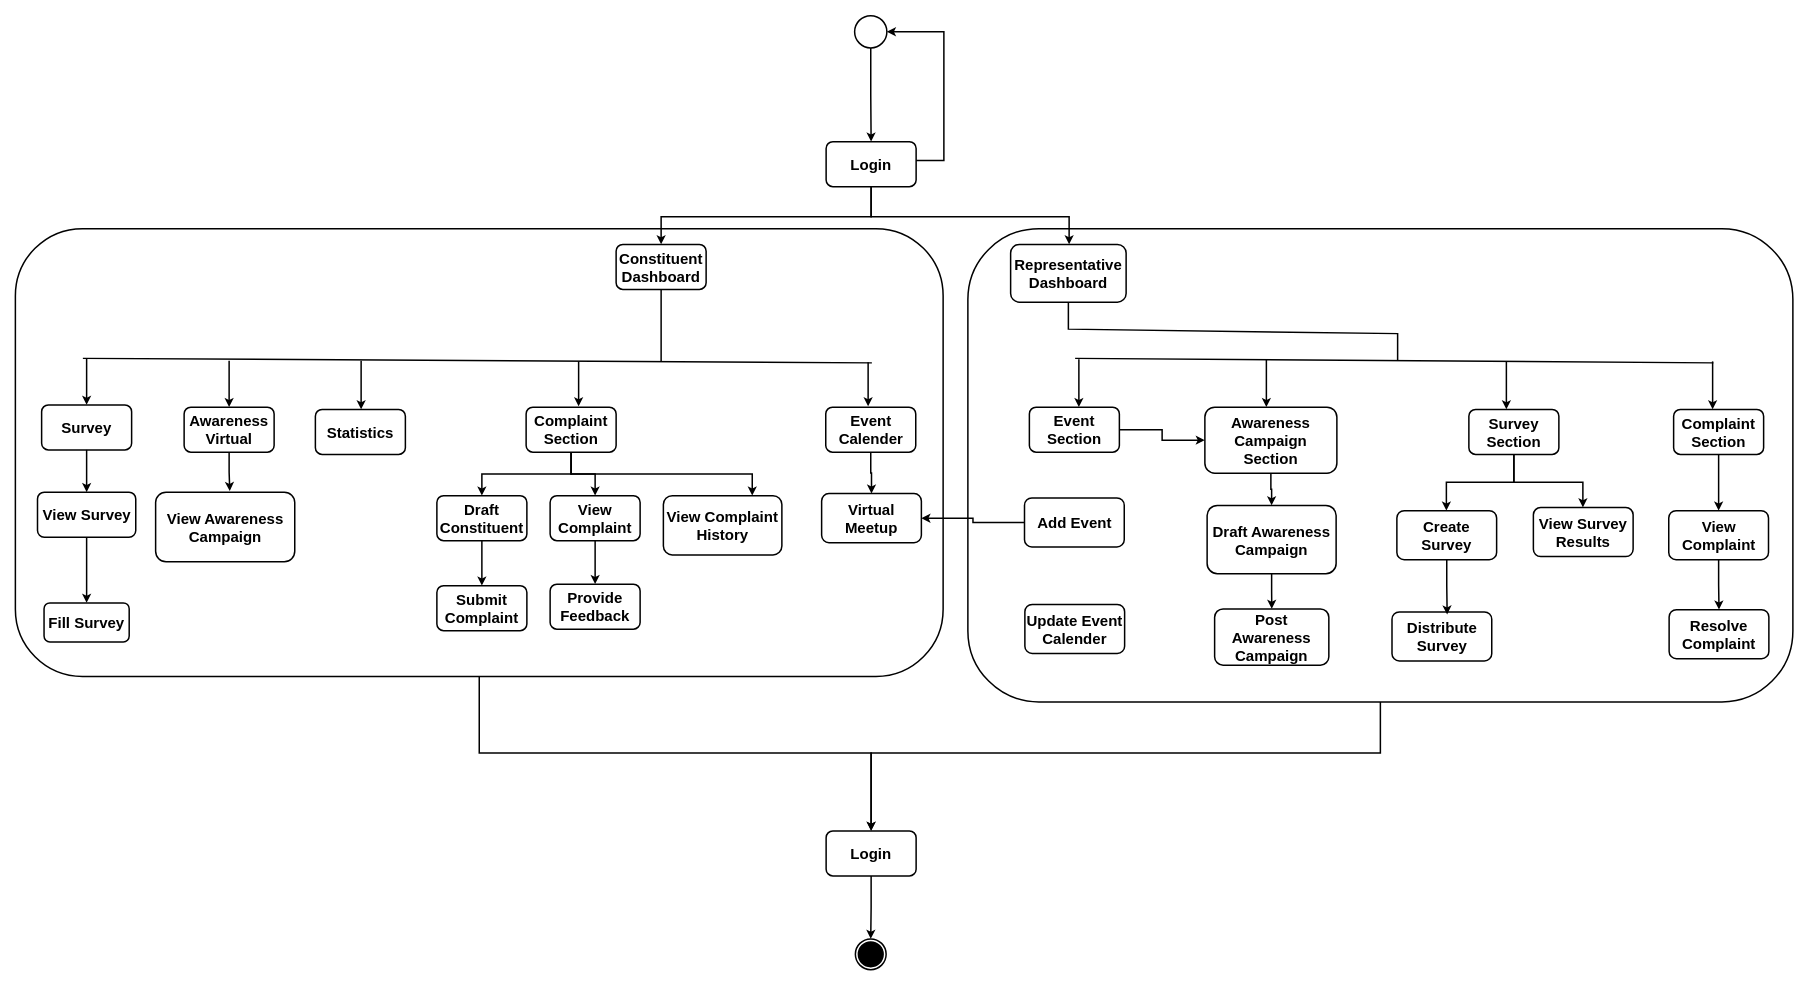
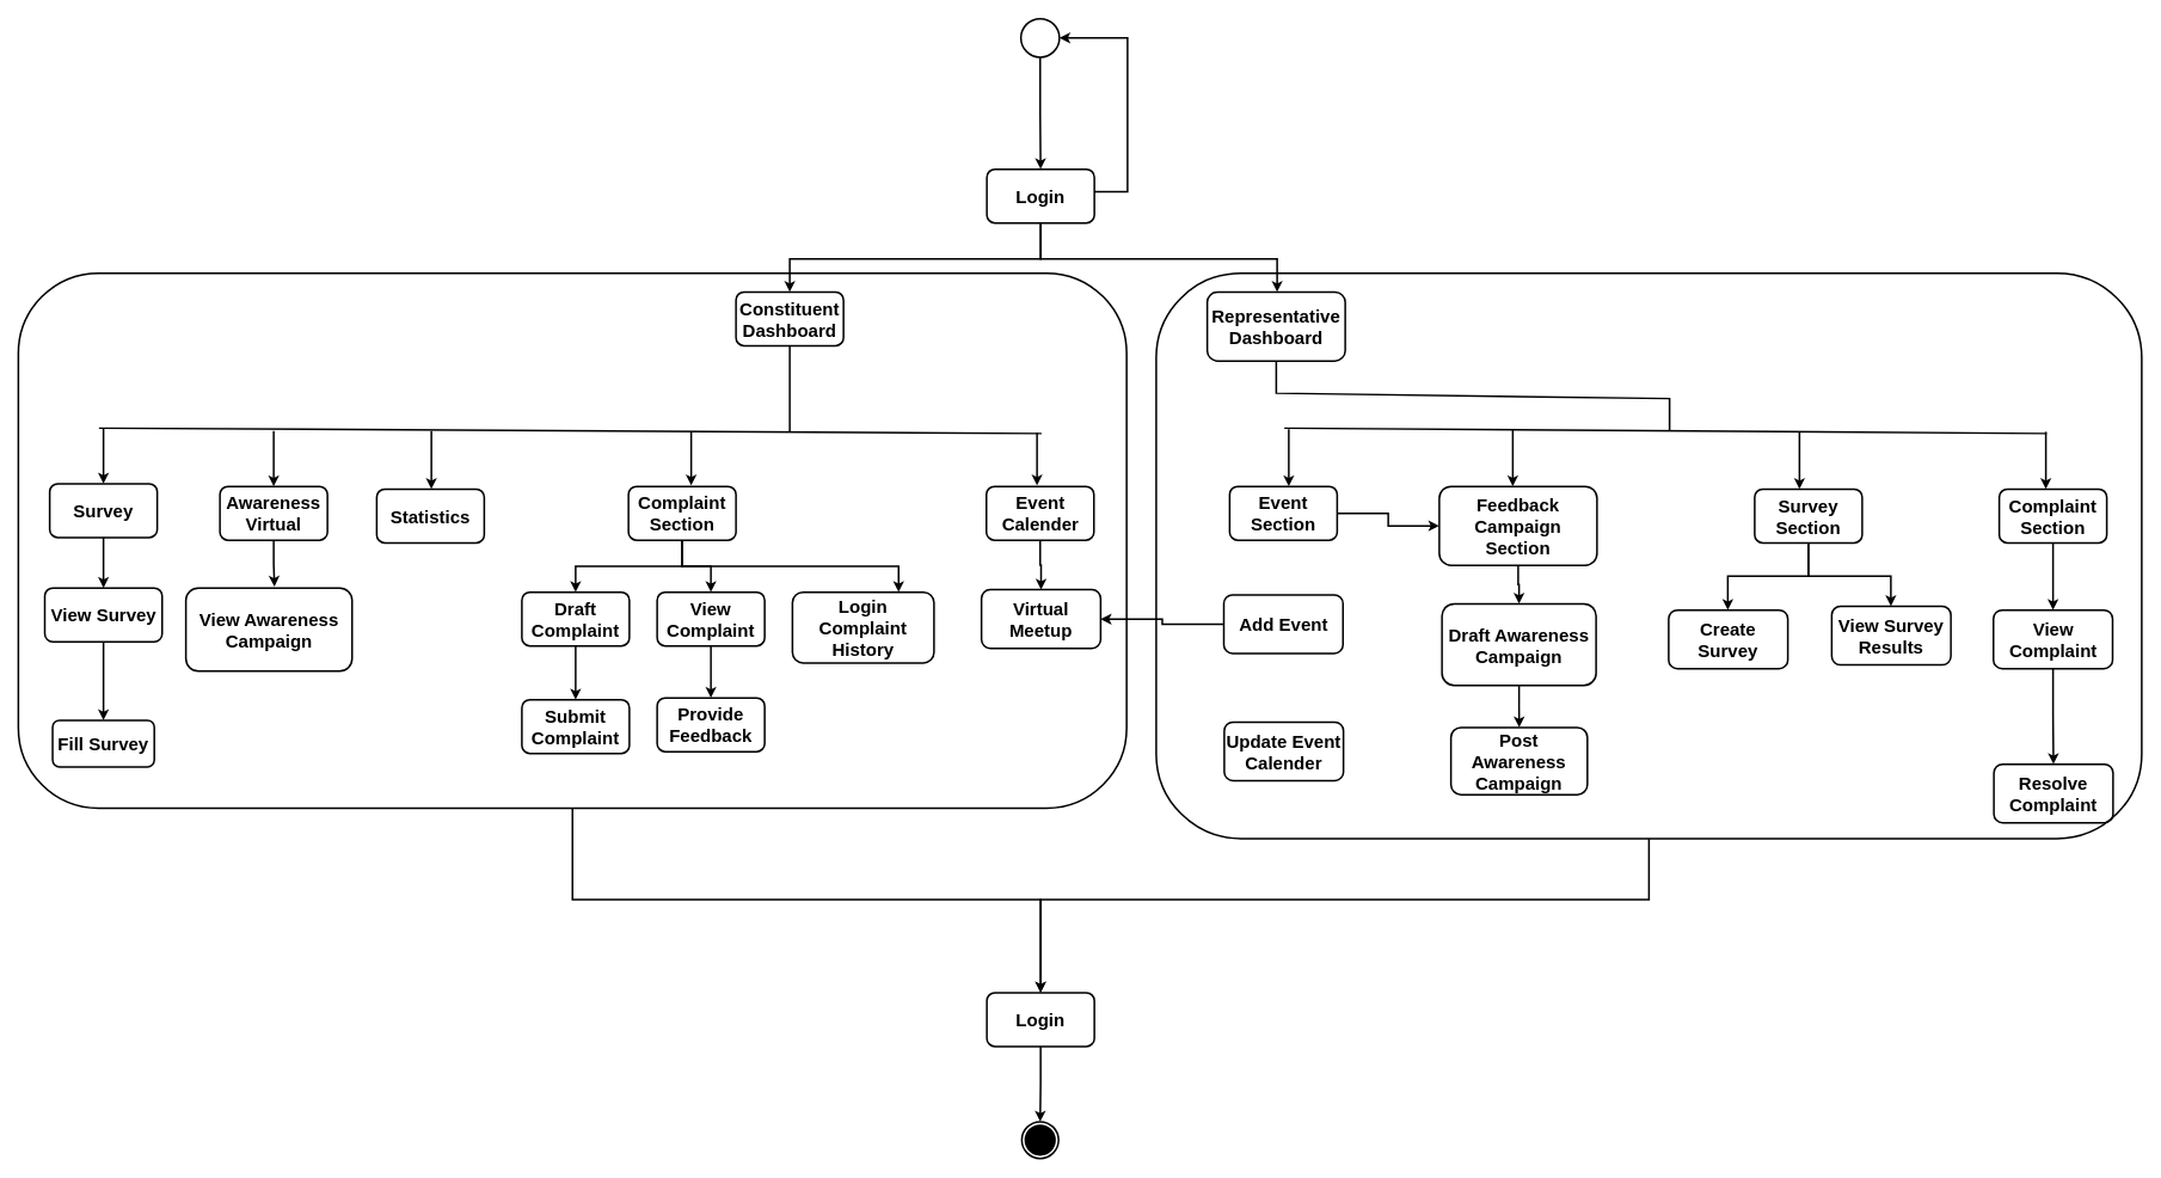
- <mxCell id="36" value="&lt;b&gt;Awareness Campaign Section&lt;/b&gt;" style="whiteSpace=wrap;html=1;fontSize=20;fillColor=none;rounded=1;strokeWidth=2;" parent="1" vertex="1"><mxGeometry x="1606" y="542" width="176" height="88" as="geometry" /></mxCell>
+ <mxCell id="36" value="&lt;b&gt;Feedback Campaign Section&lt;/b&gt;" style="whiteSpace=wrap;html=1;fontSize=20;fillColor=none;rounded=1;strokeWidth=2;" parent="1" vertex="1"><mxGeometry x="1606" y="542" width="176" height="88" as="geometry" /></mxCell>
- <mxCell id="17" value="&lt;b&gt;Draft Constituent&lt;/b&gt;" style="whiteSpace=wrap;html=1;fontSize=20;fillColor=none;rounded=1;strokeWidth=2;" parent="1" vertex="1"><mxGeometry x="582" y="660" width="120" height="60" as="geometry" /></mxCell>
+ <mxCell id="17" value="&lt;b&gt;Draft Complaint&lt;/b&gt;" style="whiteSpace=wrap;html=1;fontSize=20;fillColor=none;rounded=1;strokeWidth=2;" parent="1" vertex="1"><mxGeometry x="582" y="660" width="120" height="60" as="geometry" /></mxCell>
- <mxCell id="21" value="&lt;b&gt;View Complaint History&lt;/b&gt;" style="whiteSpace=wrap;html=1;fontSize=20;fillColor=none;rounded=1;strokeWidth=2;" parent="1" vertex="1"><mxGeometry x="884" y="660" width="158" height="79" as="geometry" /></mxCell>
+ <mxCell id="21" value="&lt;b&gt;Login Complaint History&lt;/b&gt;" style="whiteSpace=wrap;html=1;fontSize=20;fillColor=none;rounded=1;strokeWidth=2;" parent="1" vertex="1"><mxGeometry x="884" y="660" width="158" height="79" as="geometry" /></mxCell>
- <mxCell id="71" style="edgeStyle=orthogonalEdgeStyle;rounded=0;orthogonalLoop=1;jettySize=auto;html=1;entryX=0.553;entryY=0.053;entryDx=0;entryDy=0;entryPerimeter=0;strokeWidth=2;" edge="1" parent="1" source="43" target="44"><mxGeometry relative="1" as="geometry" /></mxCell>
- <mxCell id="49" value="&lt;b&gt;Resolve Complaint&lt;/b&gt;" style="whiteSpace=wrap;html=1;fontSize=20;fillColor=none;rounded=1;strokeWidth=2;" vertex="1" parent="1"><mxGeometry x="2225" y="812" width="133" height="65.5" as="geometry" /></mxCell>
+ <mxCell id="49" value="&lt;b&gt;Resolve Complaint&lt;/b&gt;" style="whiteSpace=wrap;html=1;fontSize=20;fillColor=none;rounded=1;strokeWidth=2;" vertex="1" parent="1"><mxGeometry x="2225" y="852" width="133" height="65.5" as="geometry" /></mxCell>
- <mxCell id="44" value="&lt;b&gt;Distribute Survey&lt;/b&gt;" style="whiteSpace=wrap;html=1;fontSize=20;fillColor=none;rounded=1;strokeWidth=2;" parent="1" vertex="1"><mxGeometry x="1855.5" y="815" width="133" height="65.5" as="geometry" /></mxCell>
